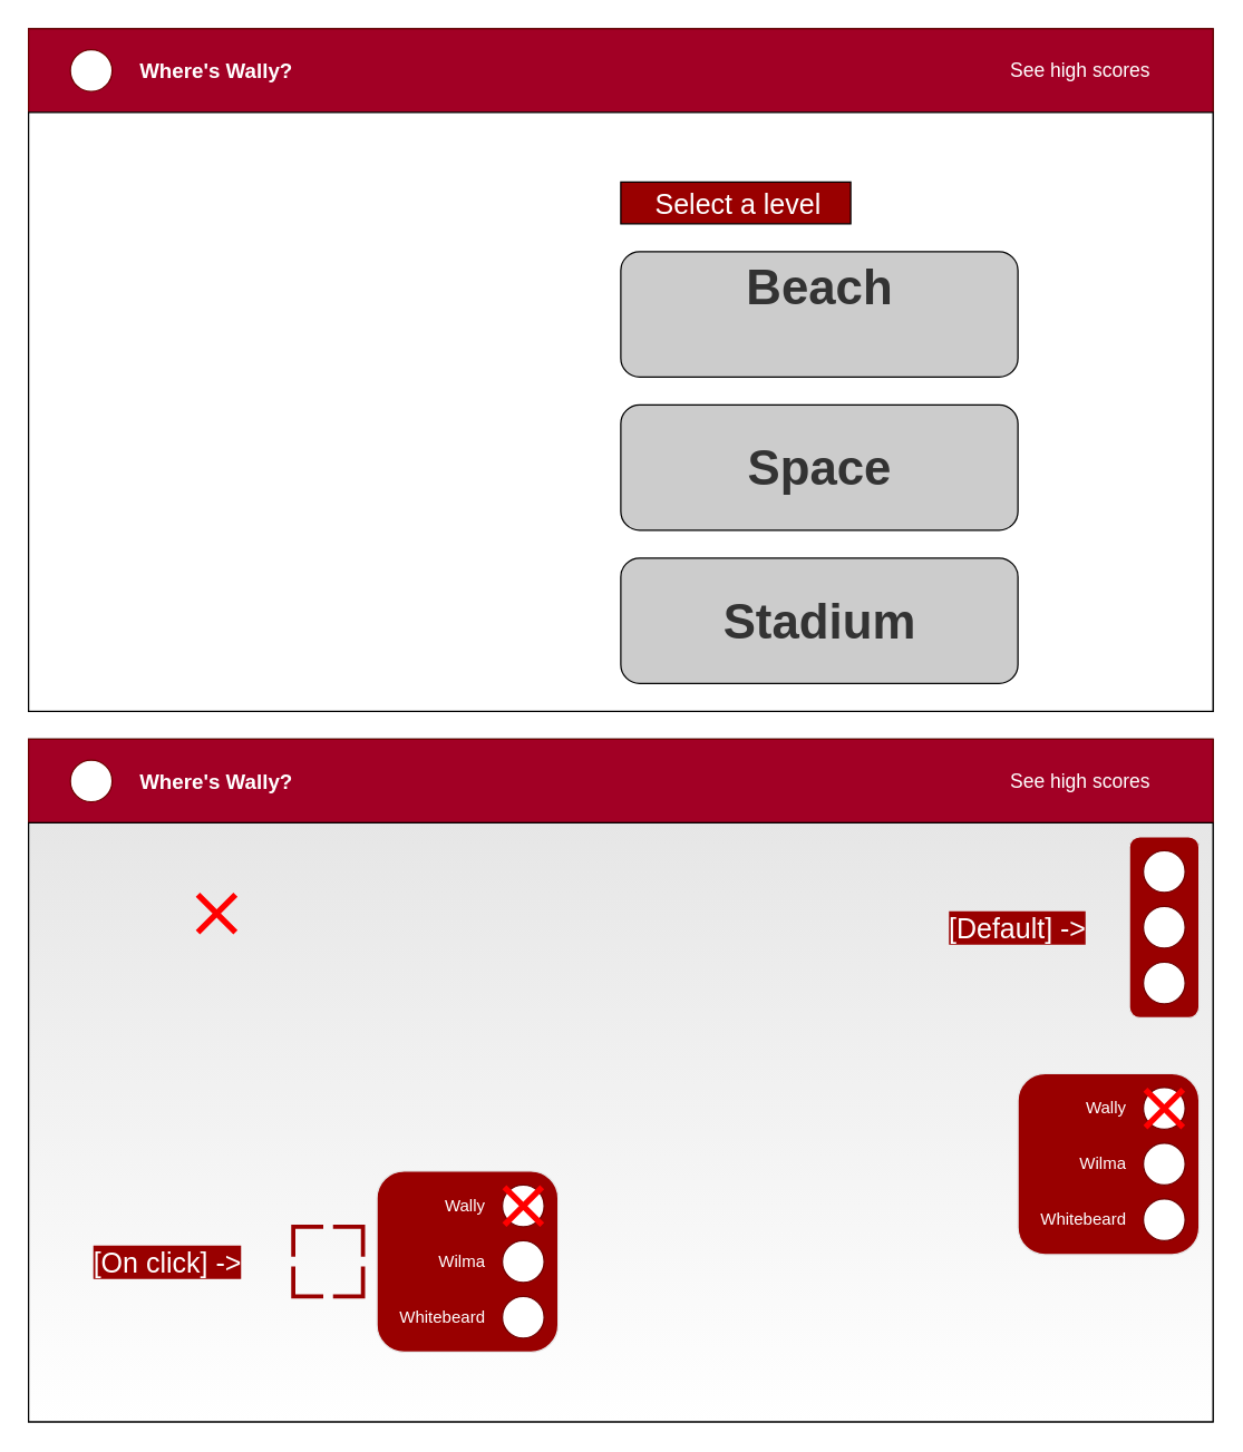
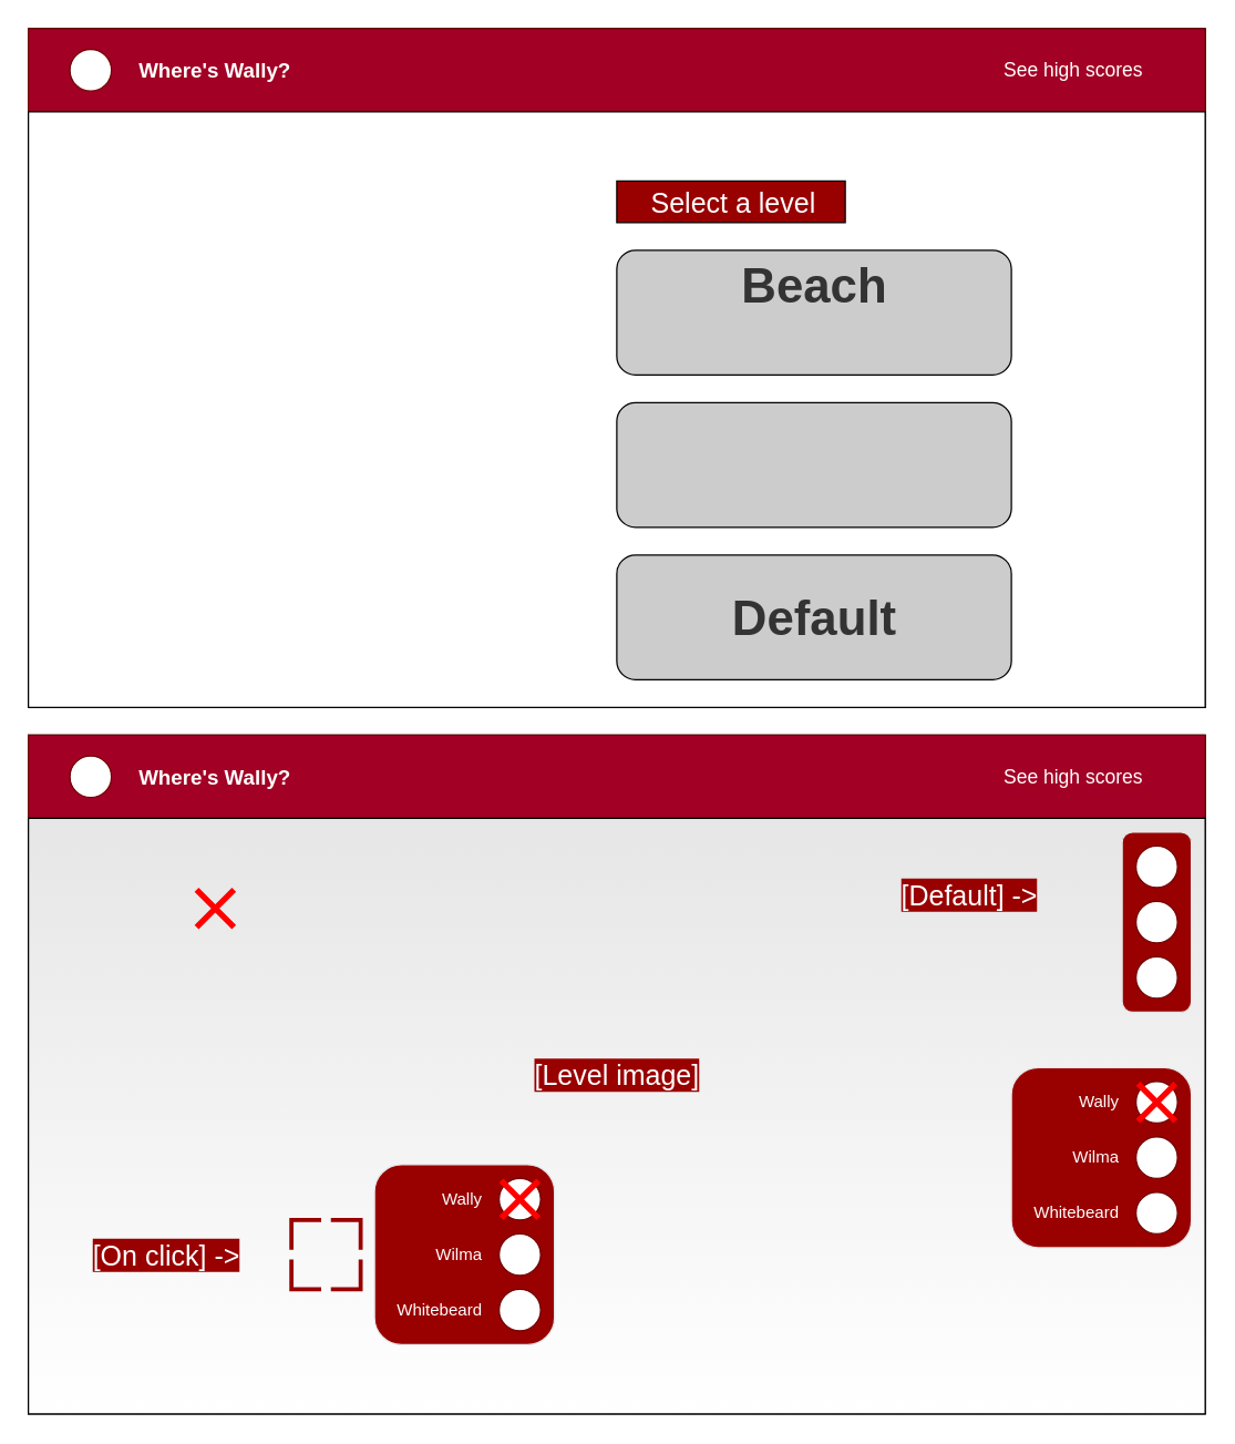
- <mxCell id="13" value="&lt;b&gt;&lt;font style=&quot;font-size: 35px&quot; color=&quot;#333333&quot;&gt;Space&lt;/font&gt;&lt;/b&gt;" style="text;html=1;strokeColor=none;fillColor=none;align=center;verticalAlign=middle;whiteSpace=wrap;rounded=0;fontSize=14;fontColor=#000000;" vertex="1" parent="1"><mxGeometry x="472.5" y="320" width="230" height="30" as="geometry" /></mxCell>
- <mxCell id="14" value="&lt;b&gt;&lt;font style=&quot;font-size: 35px&quot; color=&quot;#333333&quot;&gt;Stadium&lt;/font&gt;&lt;/b&gt;" style="text;html=1;strokeColor=none;fillColor=none;align=center;verticalAlign=middle;whiteSpace=wrap;rounded=0;fontSize=14;fontColor=#000000;" vertex="1" parent="1"><mxGeometry x="472.5" y="430" width="230" height="30" as="geometry" /></mxCell>
+ <mxCell id="14" value="&lt;b&gt;&lt;font style=&quot;font-size: 35px&quot; color=&quot;#333333&quot;&gt;Default&lt;/font&gt;&lt;/b&gt;" style="text;html=1;strokeColor=none;fillColor=none;align=center;verticalAlign=middle;whiteSpace=wrap;rounded=0;fontSize=14;fontColor=#000000;" vertex="1" parent="1"><mxGeometry x="472.5" y="430" width="230" height="30" as="geometry" /></mxCell>
- <mxCell id="31" value="[Default] -&amp;gt;" style="text;html=1;strokeColor=none;fillColor=none;align=center;verticalAlign=middle;whiteSpace=wrap;rounded=0;shadow=0;glass=0;labelBackgroundColor=#990000;sketch=0;fontSize=20;fontColor=#FFFFFF;" vertex="1" parent="1"><mxGeometry x="670" y="650" width="120" height="30" as="geometry" /></mxCell>
+ <mxCell id="31" value="[Default] -&amp;gt;" style="text;html=1;strokeColor=none;fillColor=none;align=center;verticalAlign=middle;whiteSpace=wrap;rounded=0;shadow=0;glass=0;labelBackgroundColor=#990000;sketch=0;fontSize=20;fontColor=#FFFFFF;" vertex="1" parent="1"><mxGeometry x="640" y="630" width="120" height="30" as="geometry" /></mxCell>
+ <mxCell id="30" value="[Level image]" style="text;html=1;strokeColor=none;fillColor=none;align=center;verticalAlign=middle;whiteSpace=wrap;rounded=0;shadow=0;glass=0;labelBackgroundColor=#990000;sketch=0;fontSize=20;fontColor=#FFFFFF;" vertex="1" parent="1"><mxGeometry x="378" y="760" width="135" height="30" as="geometry" /></mxCell>
